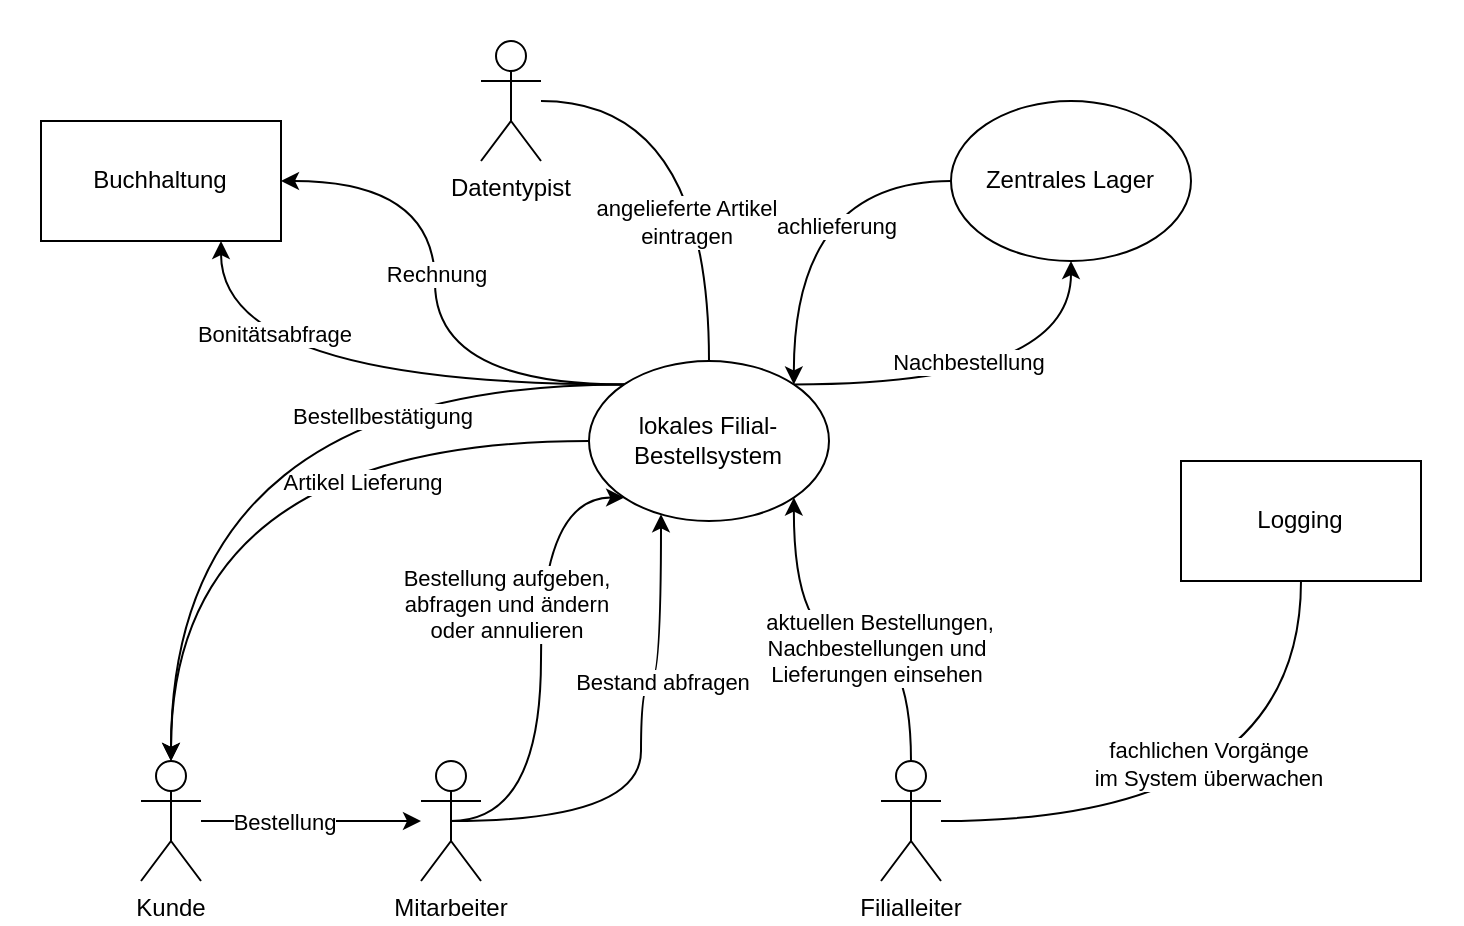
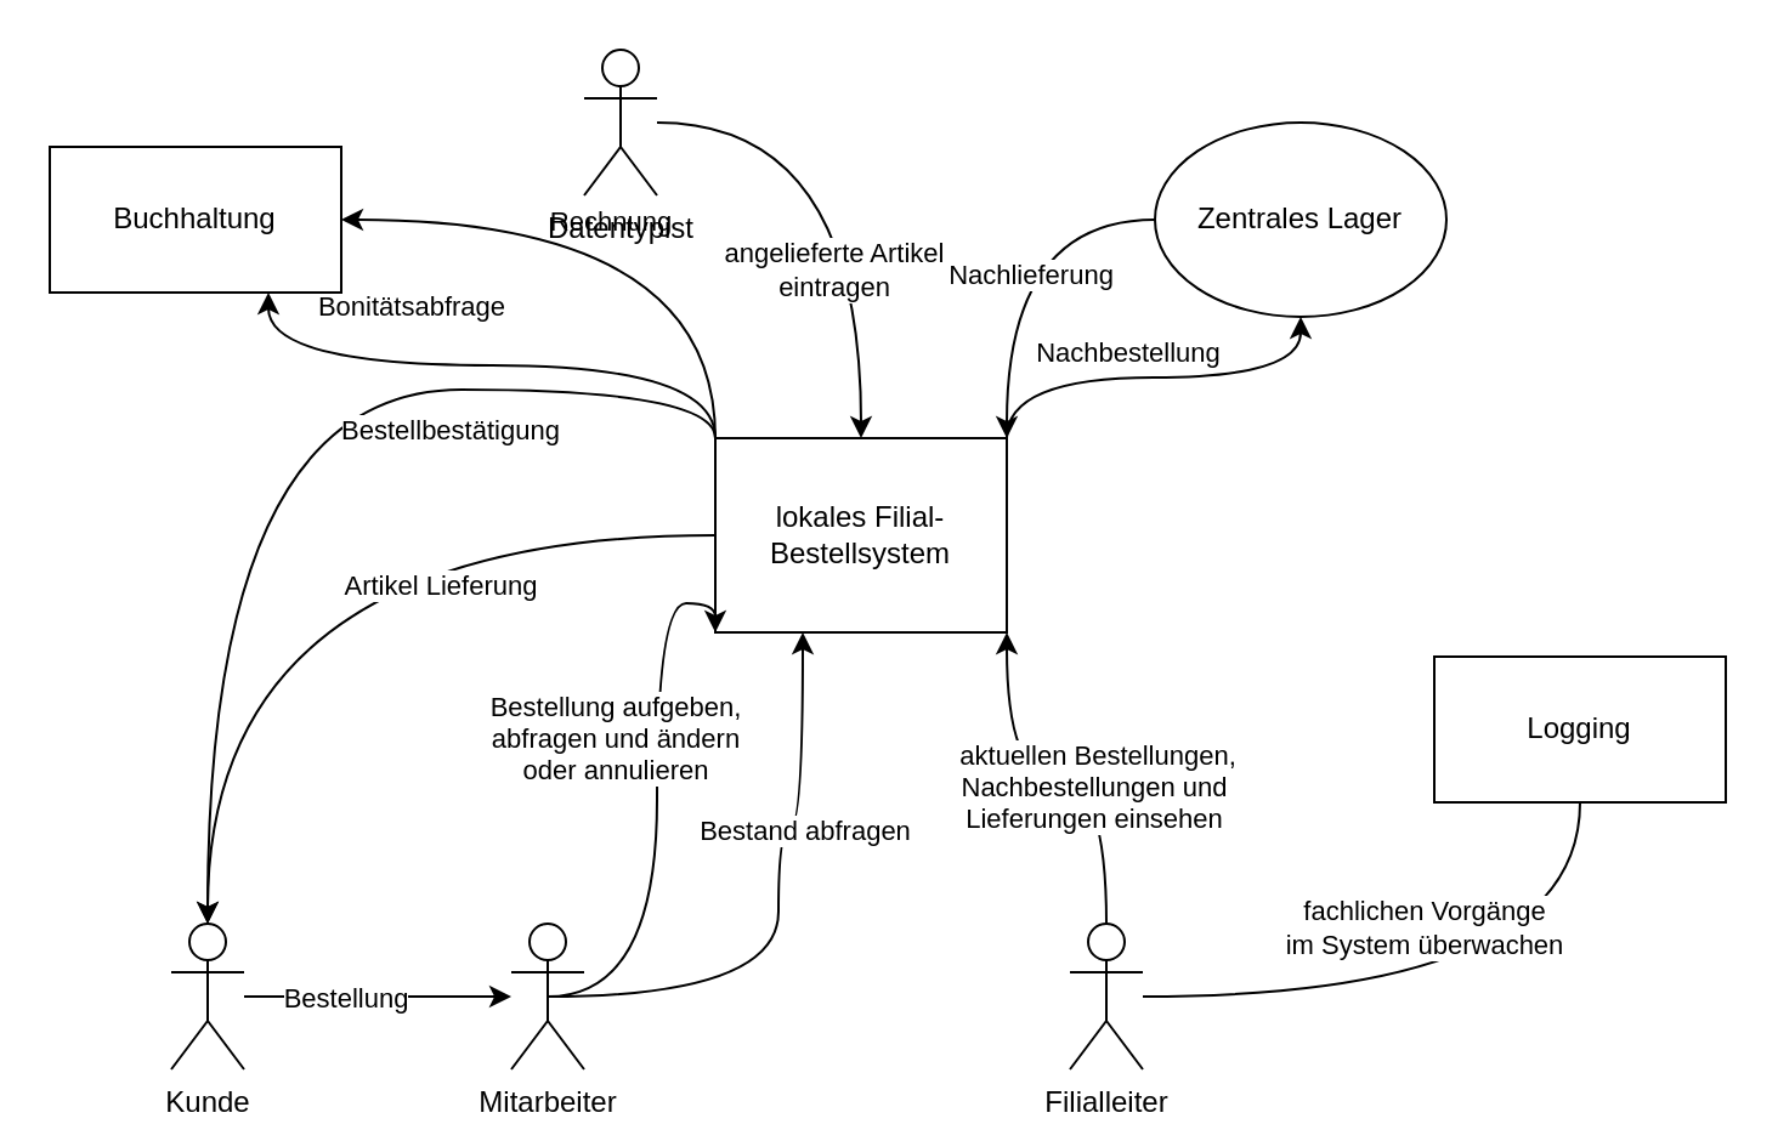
- <mxCell id="25" style="edgeStyle=orthogonalEdgeStyle;orthogonalLoop=1;jettySize=auto;html=1;curved=1;endArrow=none;" edge="1" parent="1" source="27" target="8"><mxGeometry relative="1" as="geometry" /></mxCell>
+ <mxCell id="25" style="edgeStyle=orthogonalEdgeStyle;orthogonalLoop=1;jettySize=auto;html=1;curved=1;" edge="1" parent="1" source="27" target="8"><mxGeometry relative="1" as="geometry" /></mxCell>
- <mxCell id="8" value="lokales Filial-&lt;br&gt;Bestellsystem" style="ellipse;whiteSpace=wrap;html=1;" vertex="1" parent="1"><mxGeometry x="294" y="180" width="120" height="80" as="geometry" /></mxCell>
+ <mxCell id="8" value="lokales Filial-&lt;br&gt;Bestellsystem" style="whiteSpace=wrap;html=1;rounded=0;" vertex="1" parent="1"><mxGeometry x="294" y="180" width="120" height="80" as="geometry" /></mxCell>
- <mxCell id="28" value="Logging" style="rounded=0;whiteSpace=wrap;html=1;" vertex="1" parent="1"><mxGeometry x="590" y="230" width="120" height="60" as="geometry" /></mxCell>
+ <mxCell id="28" value="Logging" style="rounded=0;whiteSpace=wrap;html=1;" vertex="1" parent="1"><mxGeometry x="590" y="270" width="120" height="60" as="geometry" /></mxCell>
